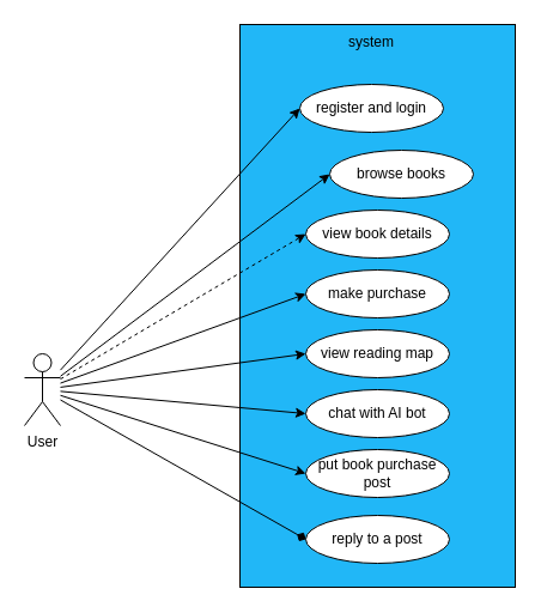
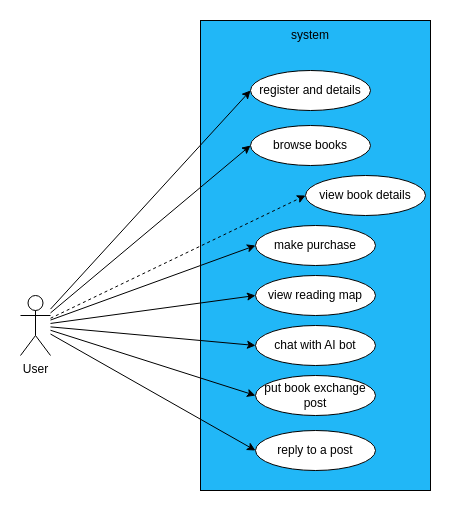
- <mxCell id="18" value="register and login" style="ellipse;whiteSpace=wrap;html=1;" parent="1" vertex="1"><mxGeometry x="250" y="70" width="120" height="40" as="geometry" /></mxCell>
+ <mxCell id="18" value="register and details" style="ellipse;whiteSpace=wrap;html=1;" parent="1" vertex="1"><mxGeometry x="250" y="70" width="120" height="40" as="geometry" /></mxCell>
- <mxCell id="12" value="browse books" style="ellipse;whiteSpace=wrap;html=1;" parent="1" vertex="1"><mxGeometry x="275" y="125" width="120" height="40" as="geometry" /></mxCell>
+ <mxCell id="12" value="browse books" style="ellipse;whiteSpace=wrap;html=1;" parent="1" vertex="1"><mxGeometry x="250" y="125" width="120" height="40" as="geometry" /></mxCell>
- <mxCell id="14" value="view book details" style="ellipse;whiteSpace=wrap;html=1;" parent="1" vertex="1"><mxGeometry x="255" y="175" width="120" height="40" as="geometry" /></mxCell>
+ <mxCell id="14" value="view book details" style="ellipse;whiteSpace=wrap;html=1;" parent="1" vertex="1"><mxGeometry x="305" y="175" width="120" height="40" as="geometry" /></mxCell>
- <mxCell id="17" value="put book purchase post" style="ellipse;whiteSpace=wrap;html=1;" parent="1" vertex="1"><mxGeometry x="255" y="375" width="120" height="40" as="geometry" /></mxCell>
+ <mxCell id="17" value="put book exchange post" style="ellipse;whiteSpace=wrap;html=1;" parent="1" vertex="1"><mxGeometry x="255" y="375" width="120" height="40" as="geometry" /></mxCell>
- <mxCell id="10" style="edgeStyle=none;html=1;entryX=0;entryY=0.5;entryDx=0;entryDy=0;endArrow=diamond;" parent="1" source="11" target="20" edge="1"><mxGeometry relative="1" as="geometry" /></mxCell>
+ <mxCell id="10" style="edgeStyle=none;html=1;entryX=0;entryY=0.5;entryDx=0;entryDy=0;" parent="1" source="11" target="20" edge="1"><mxGeometry relative="1" as="geometry" /></mxCell>
